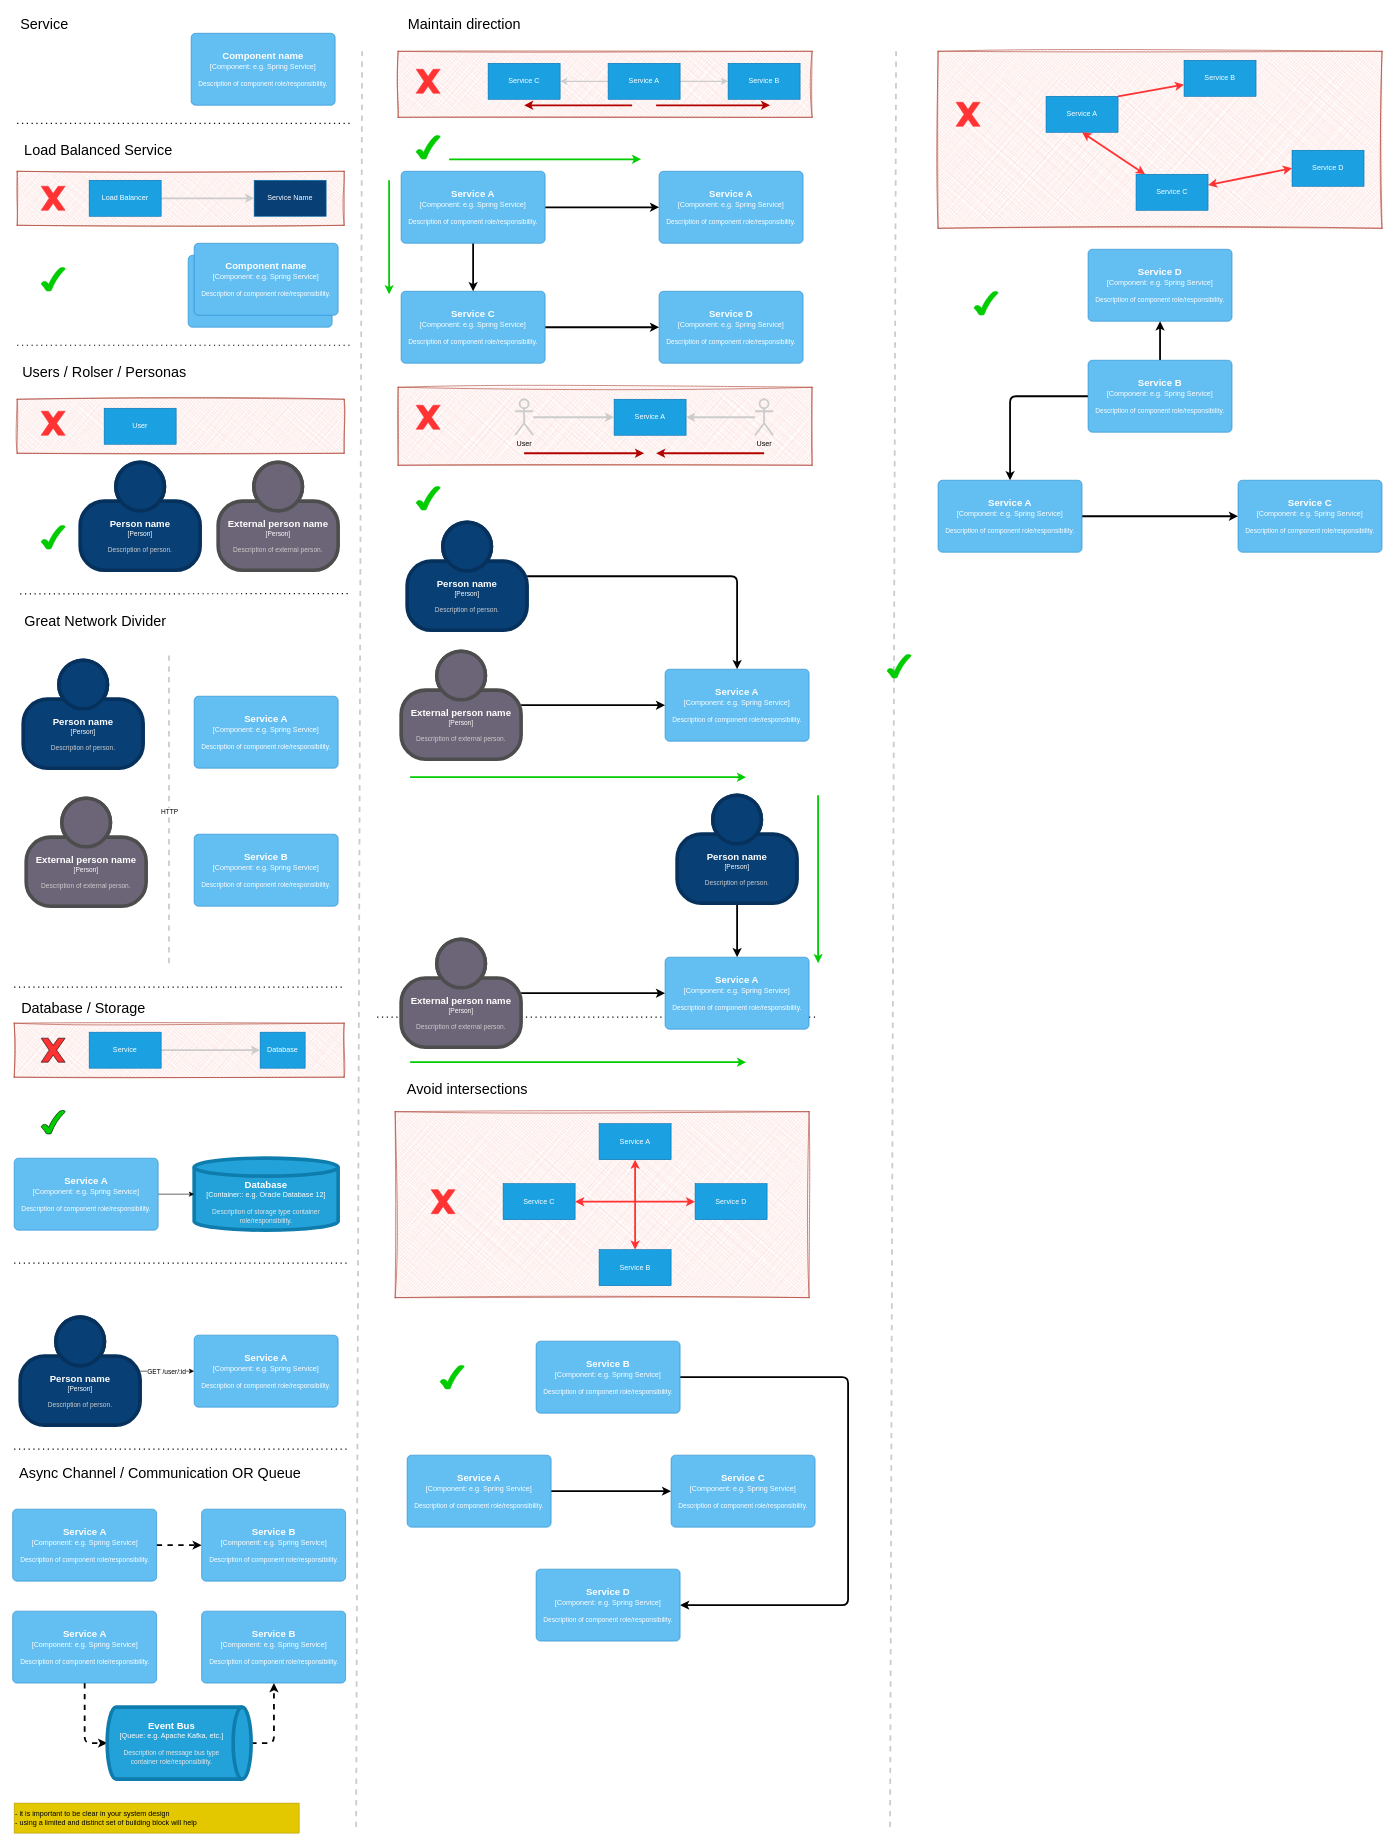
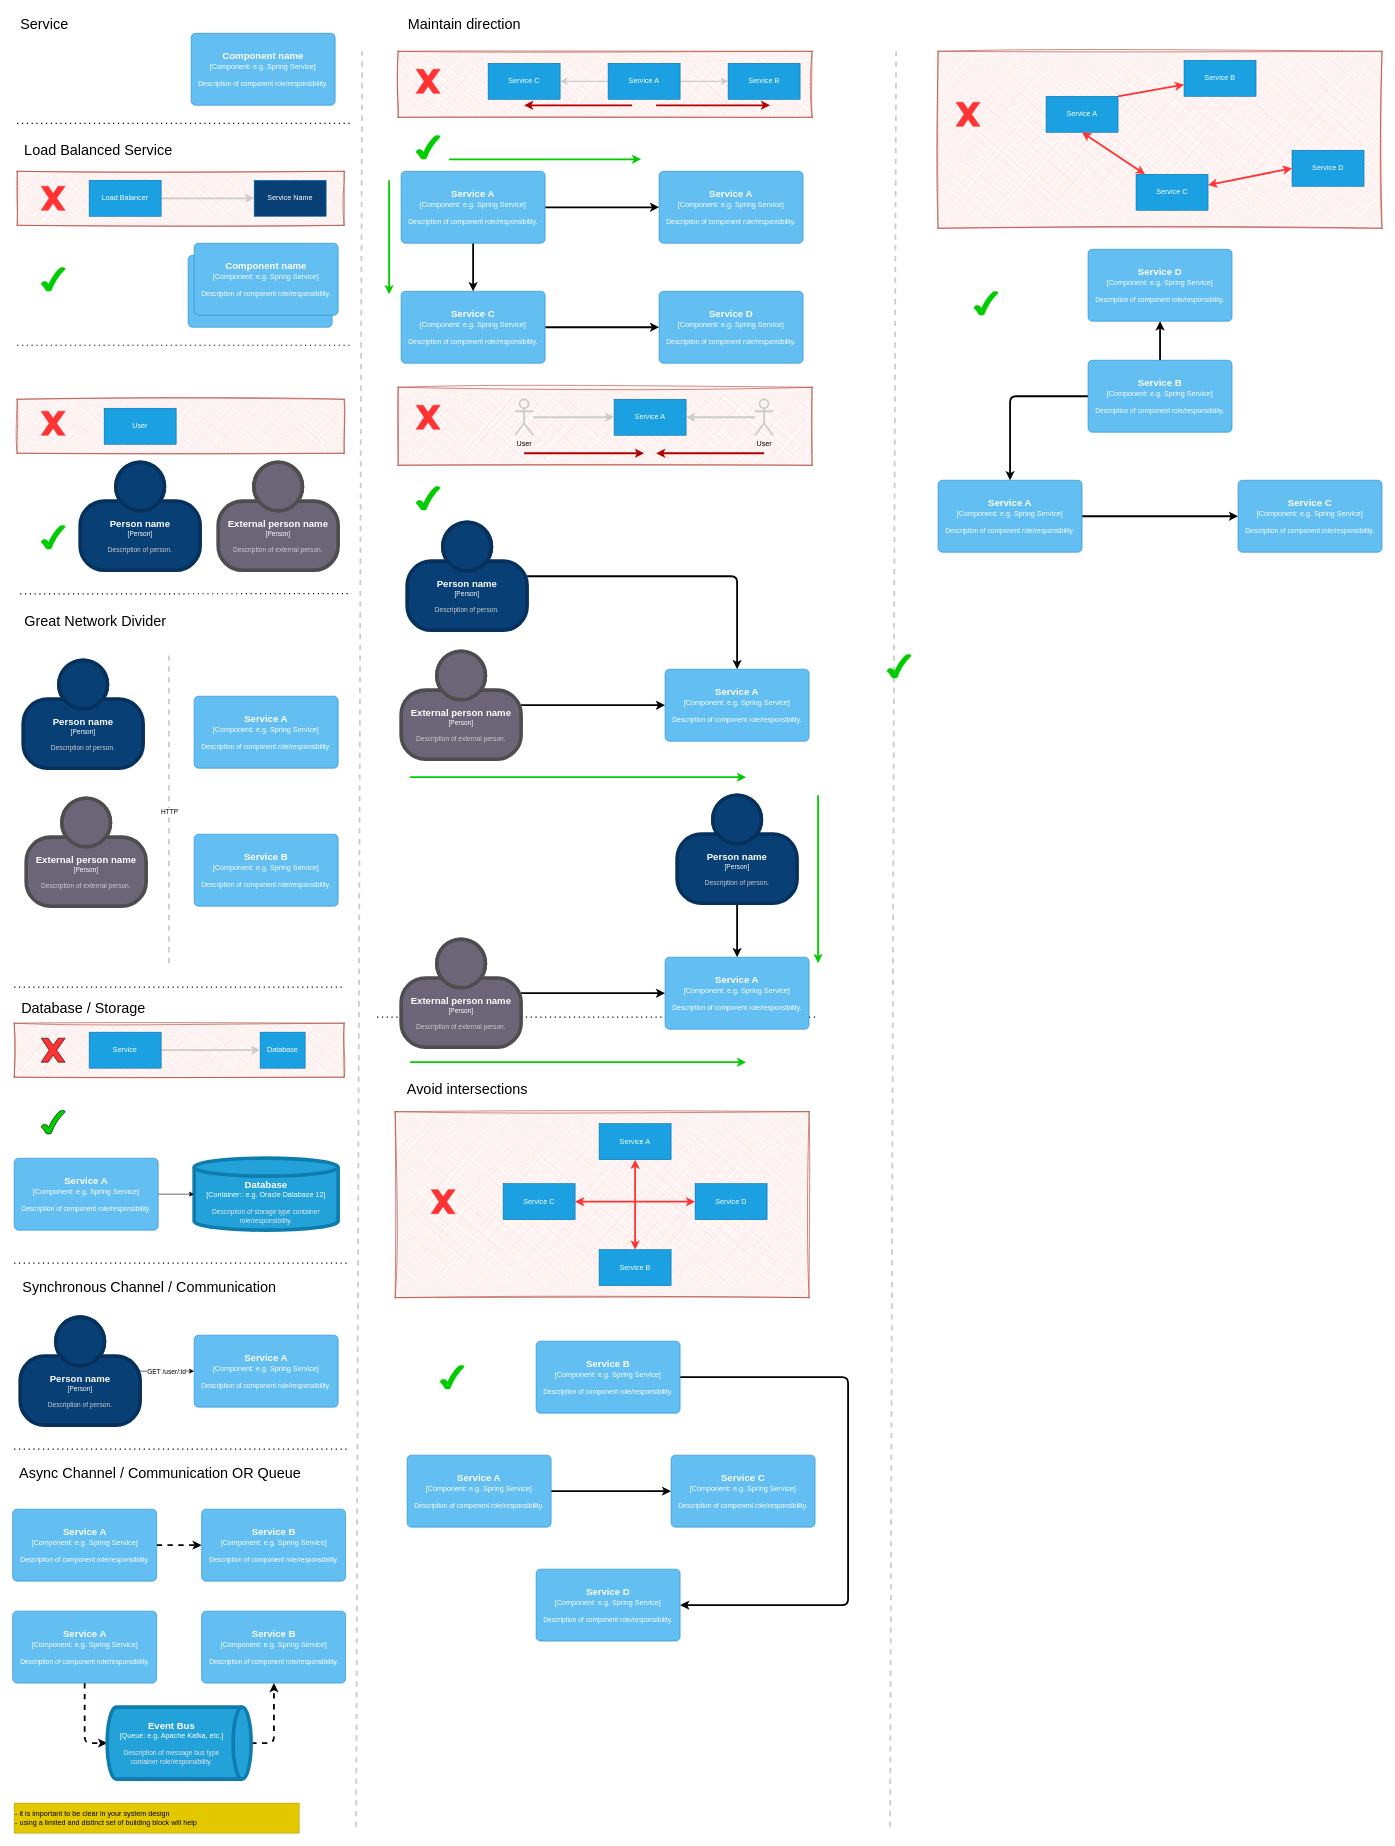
- <mxCell id="18" value="Users / Rolser / Personas" style="text;html=1;align=center;verticalAlign=middle;resizable=0;points=[];autosize=1;strokeColor=none;fillColor=none;fontSize=24;" parent="1" vertex="1"><mxGeometry x="23" y="600" width="300" height="40" as="geometry" /></mxCell>
+ <mxCell id="34" value="Synchronous Channel / Communication" style="text;html=1;align=center;verticalAlign=middle;resizable=0;points=[];autosize=1;strokeColor=none;fillColor=none;fontSize=24;" parent="1" vertex="1"><mxGeometry x="23" y="2125" width="450" height="40" as="geometry" /></mxCell>
